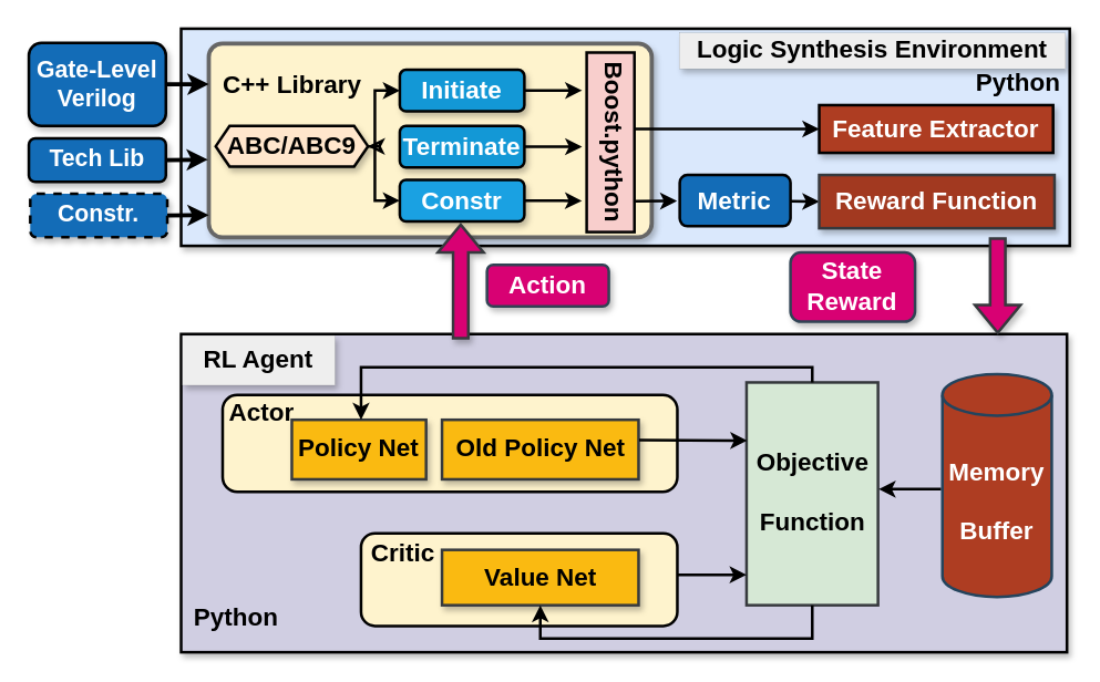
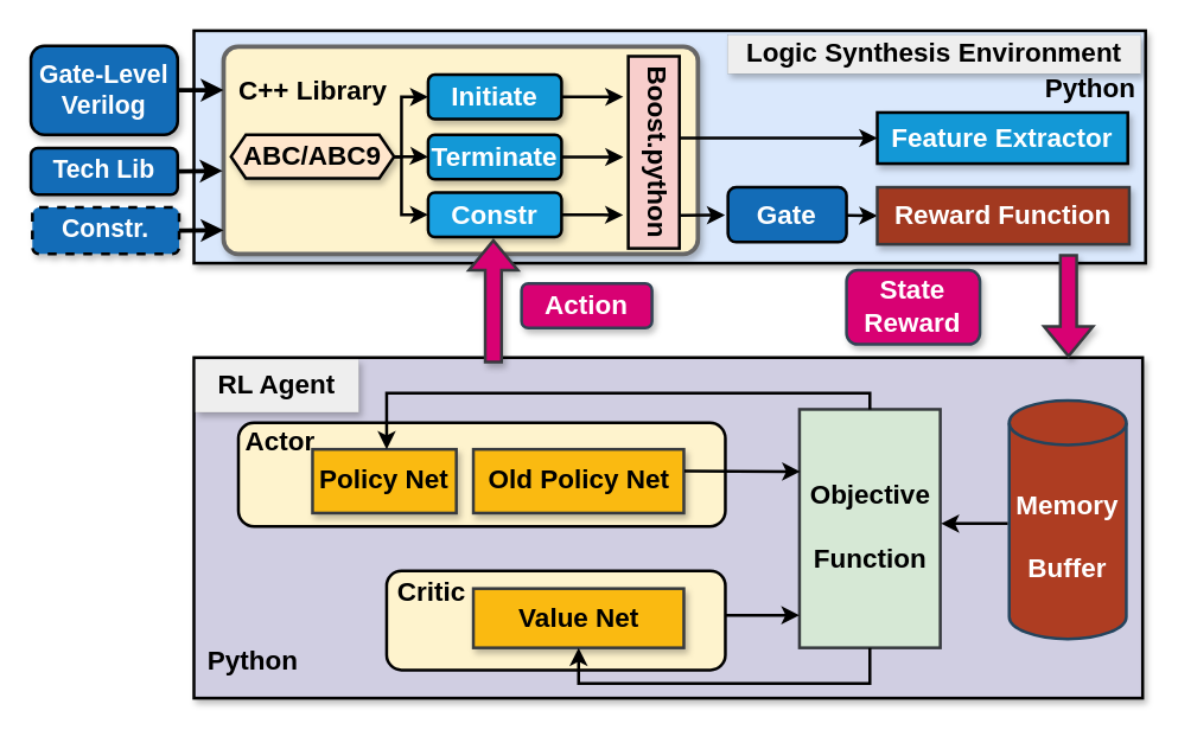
- <mxCell id="4" value="&lt;b style=&quot;&quot;&gt;&lt;font color=&quot;#ffffff&quot; style=&quot;font-size: 18px;&quot;&gt;Feature Extractor&lt;/font&gt;&lt;/b&gt;" style="rounded=0;whiteSpace=wrap;html=1;fillColor=#ae3d22;strokeColor=#000000;strokeWidth=2;shadow=1;" parent="1" vertex="1"><mxGeometry x="591" y="75.5" width="169" height="34.5" as="geometry" /></mxCell>
+ <mxCell id="4" value="&lt;b style=&quot;&quot;&gt;&lt;font color=&quot;#ffffff&quot; style=&quot;font-size: 18px;&quot;&gt;Feature Extractor&lt;/font&gt;&lt;/b&gt;" style="rounded=0;whiteSpace=wrap;html=1;fillColor=#1398d6;strokeColor=#000000;strokeWidth=2;shadow=1;" parent="1" vertex="1"><mxGeometry x="591" y="75.5" width="169" height="34.5" as="geometry" /></mxCell>
- <mxCell id="34" style="edgeStyle=orthogonalEdgeStyle;rounded=0;orthogonalLoop=1;jettySize=auto;html=1;entryX=1;entryY=0.5;entryDx=0;entryDy=0;startArrow=classic;startFill=1;endArrow=classic;endFill=0;strokeWidth=2;" parent="1" source="35" target="31" edge="1"><mxGeometry relative="1" as="geometry"><Array as="points"><mxPoint x="270" y="65" /><mxPoint x="270" y="106" /></Array></mxGeometry></mxCell>
+ <mxCell id="34" style="edgeStyle=orthogonalEdgeStyle;rounded=0;orthogonalLoop=1;jettySize=auto;html=1;entryX=1;entryY=0.5;entryDx=0;entryDy=0;startArrow=classic;startFill=1;endArrow=none;endFill=0;strokeWidth=2;" parent="1" source="35" target="31" edge="1"><mxGeometry relative="1" as="geometry"><Array as="points"><mxPoint x="270" y="65" /><mxPoint x="270" y="106" /></Array></mxGeometry></mxCell>
+ <mxCell id="29" style="edgeStyle=orthogonalEdgeStyle;rounded=0;orthogonalLoop=1;jettySize=auto;html=1;entryX=0;entryY=0.5;entryDx=0;entryDy=0;strokeWidth=2;" parent="1" source="31" target="36" edge="1"><mxGeometry relative="1" as="geometry" /></mxCell>
- <mxCell id="6" value="&lt;font color=&quot;#ffffff&quot; size=&quot;1&quot; style=&quot;&quot;&gt;&lt;b style=&quot;font-size: 18px;&quot;&gt;Metric&lt;/b&gt;&lt;/font&gt;" style="rounded=1;whiteSpace=wrap;html=1;fillColor=#136cb7;strokeColor=#000000;strokeWidth=2;" parent="1" vertex="1"><mxGeometry x="490.25" y="126" width="80" height="37" as="geometry" /></mxCell>
+ <mxCell id="6" value="&lt;font color=&quot;#ffffff&quot; size=&quot;1&quot; style=&quot;&quot;&gt;&lt;b style=&quot;font-size: 18px;&quot;&gt;Gate&lt;/b&gt;&lt;/font&gt;" style="rounded=1;whiteSpace=wrap;html=1;fillColor=#136cb7;strokeColor=#000000;strokeWidth=2;" parent="1" vertex="1"><mxGeometry x="490.25" y="126" width="80" height="37" as="geometry" /></mxCell>
